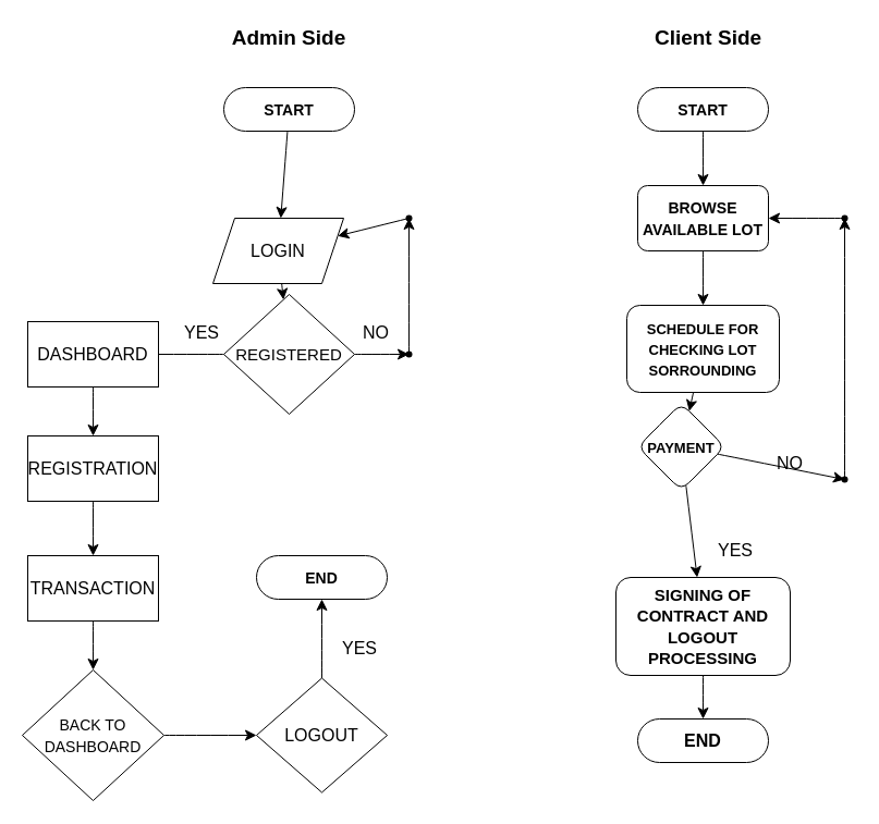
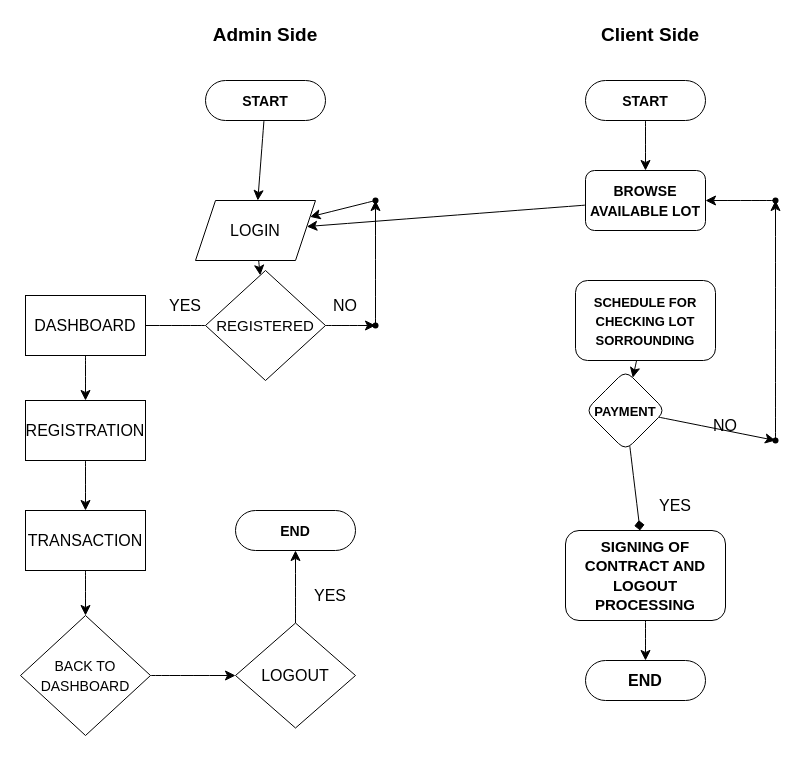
- <mxCell id="4" value="" style="edgeStyle=none;curved=1;rounded=0;orthogonalLoop=1;jettySize=auto;html=1;fontSize=12;startSize=8;endSize=8;" parent="1" source="5" target="7" edge="1"><mxGeometry relative="1" as="geometry" /></mxCell>
+ <mxCell id="4" value="" style="edgeStyle=none;curved=1;rounded=0;orthogonalLoop=1;jettySize=auto;html=1;fontSize=12;startSize=8;endSize=8;" parent="1" source="5" target="25" edge="1"><mxGeometry relative="1" as="geometry" /></mxCell>
- <mxCell id="9" value="" style="edgeStyle=none;curved=1;rounded=0;orthogonalLoop=1;jettySize=auto;html=1;fontSize=12;startSize=8;endSize=8;" parent="1" source="10" target="15" edge="1"><mxGeometry relative="1" as="geometry" /></mxCell>
+ <mxCell id="9" value="" style="edgeStyle=none;curved=1;rounded=0;orthogonalLoop=1;jettySize=auto;html=1;fontSize=12;startSize=8;endSize=8;endArrow=diamond;" parent="1" source="10" target="15" edge="1"><mxGeometry relative="1" as="geometry" /></mxCell>
